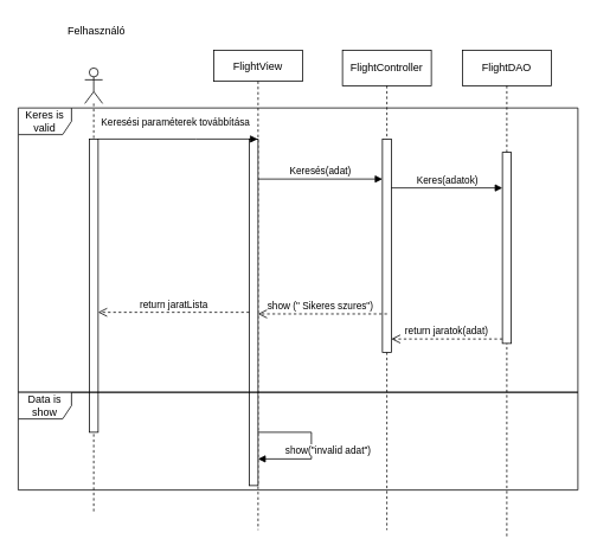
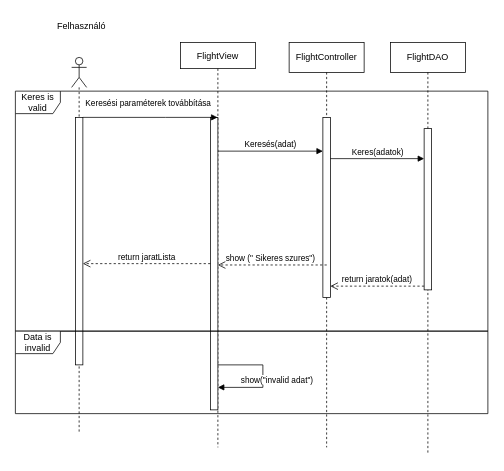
- <mxCell id="18" value="Data is show" style="shape=umlFrame;whiteSpace=wrap;html=1;pointerEvents=0;" parent="1" vertex="1"><mxGeometry x="20" y="441" width="630" height="110" as="geometry" /></mxCell>
+ <mxCell id="18" value="Data is invalid" style="shape=umlFrame;whiteSpace=wrap;html=1;pointerEvents=0;" parent="1" vertex="1"><mxGeometry x="20" y="441" width="630" height="110" as="geometry" /></mxCell>
